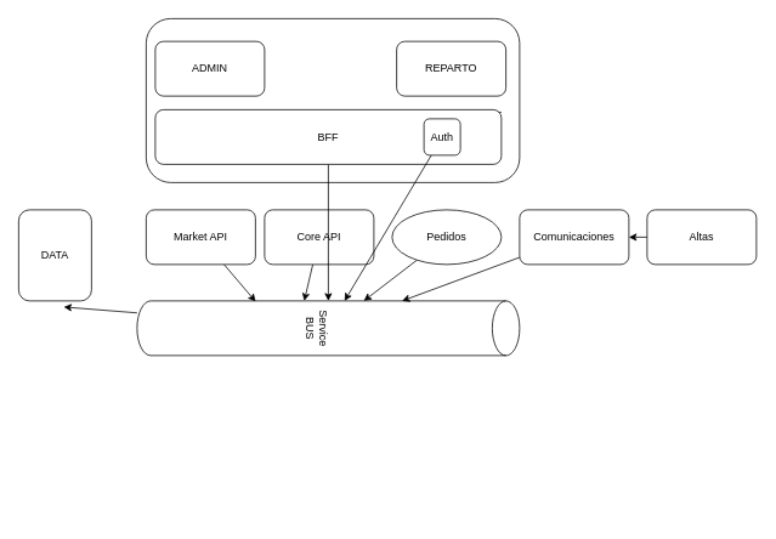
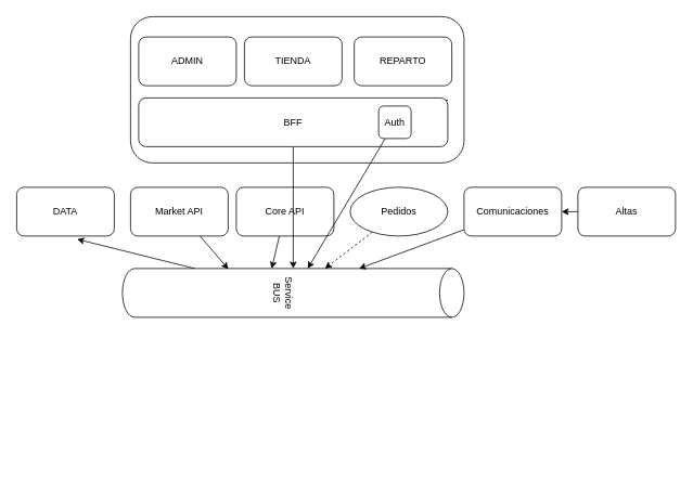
+ <mxCell id="5" value="TIENDA" style="rounded=1;whiteSpace=wrap;html=1;" vertex="1" parent="1"><mxGeometry x="300" y="45" width="120" height="60" as="geometry" /></mxCell>
- <mxCell id="19" value="DATA" style="rounded=1;whiteSpace=wrap;html=1;" vertex="1" parent="1"><mxGeometry x="20" y="230" width="80" height="100" as="geometry" /></mxCell>
+ <mxCell id="19" value="DATA" style="rounded=1;whiteSpace=wrap;html=1;" vertex="1" parent="1"><mxGeometry x="20" y="230" width="120" height="60" as="geometry" /></mxCell>
- <mxCell id="17" value="" style="edgeStyle=none;html=1;" edge="1" parent="1" source="18" target="11"><mxGeometry relative="1" as="geometry" /></mxCell>
+ <mxCell id="17" value="" style="edgeStyle=none;html=1;dashed=1;" edge="1" parent="1" source="18" target="11"><mxGeometry relative="1" as="geometry" /></mxCell>
